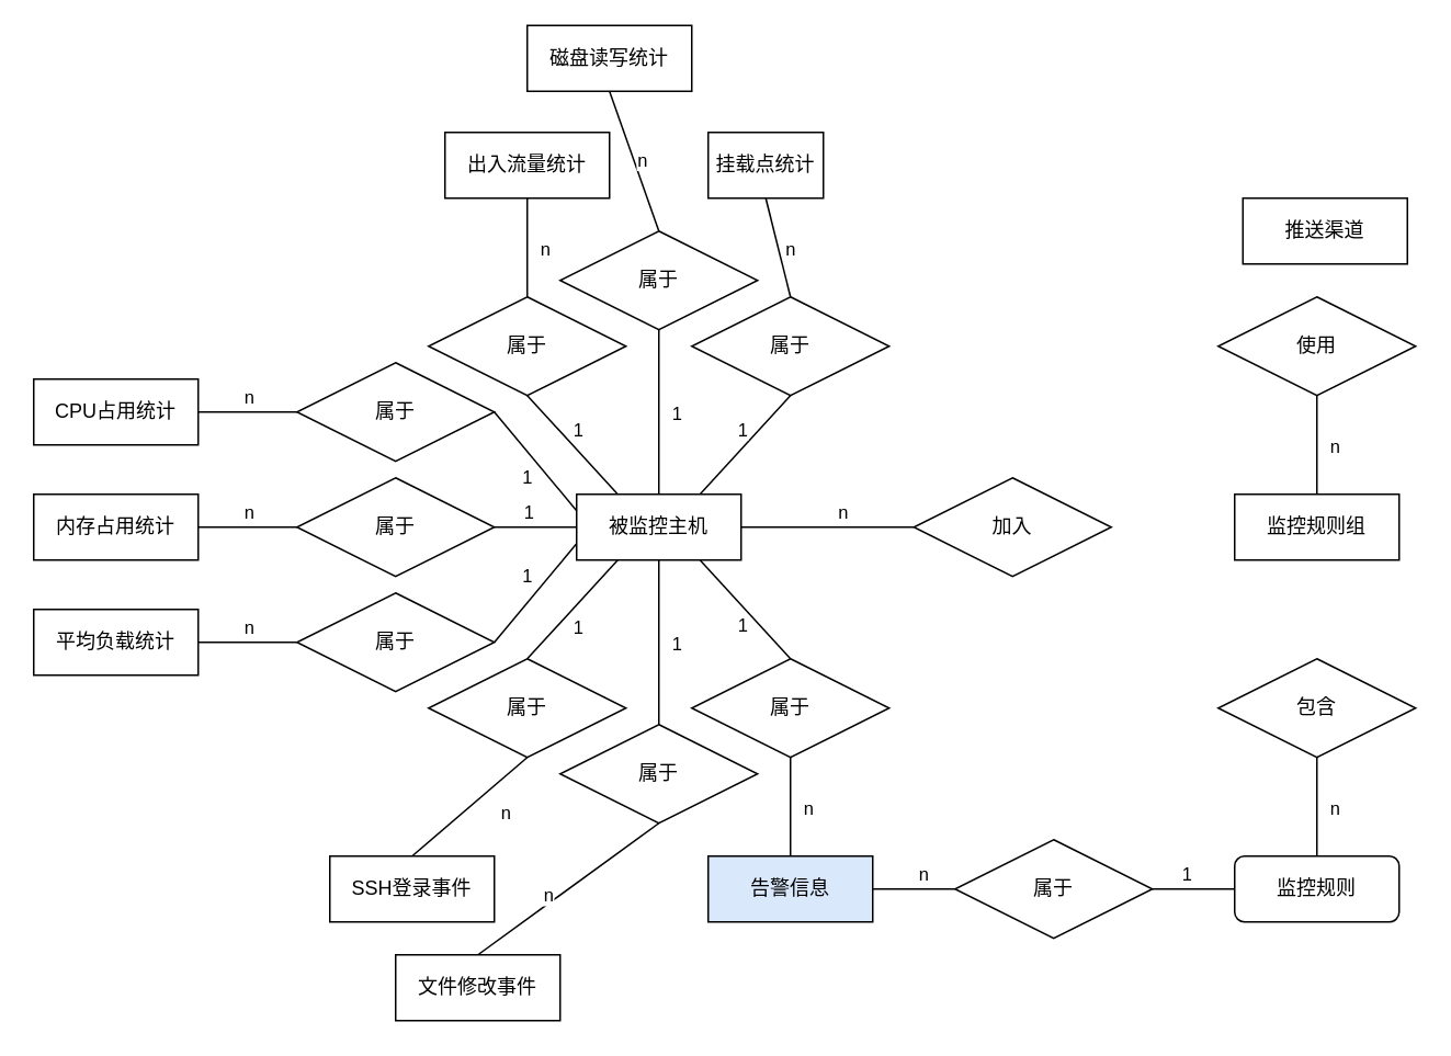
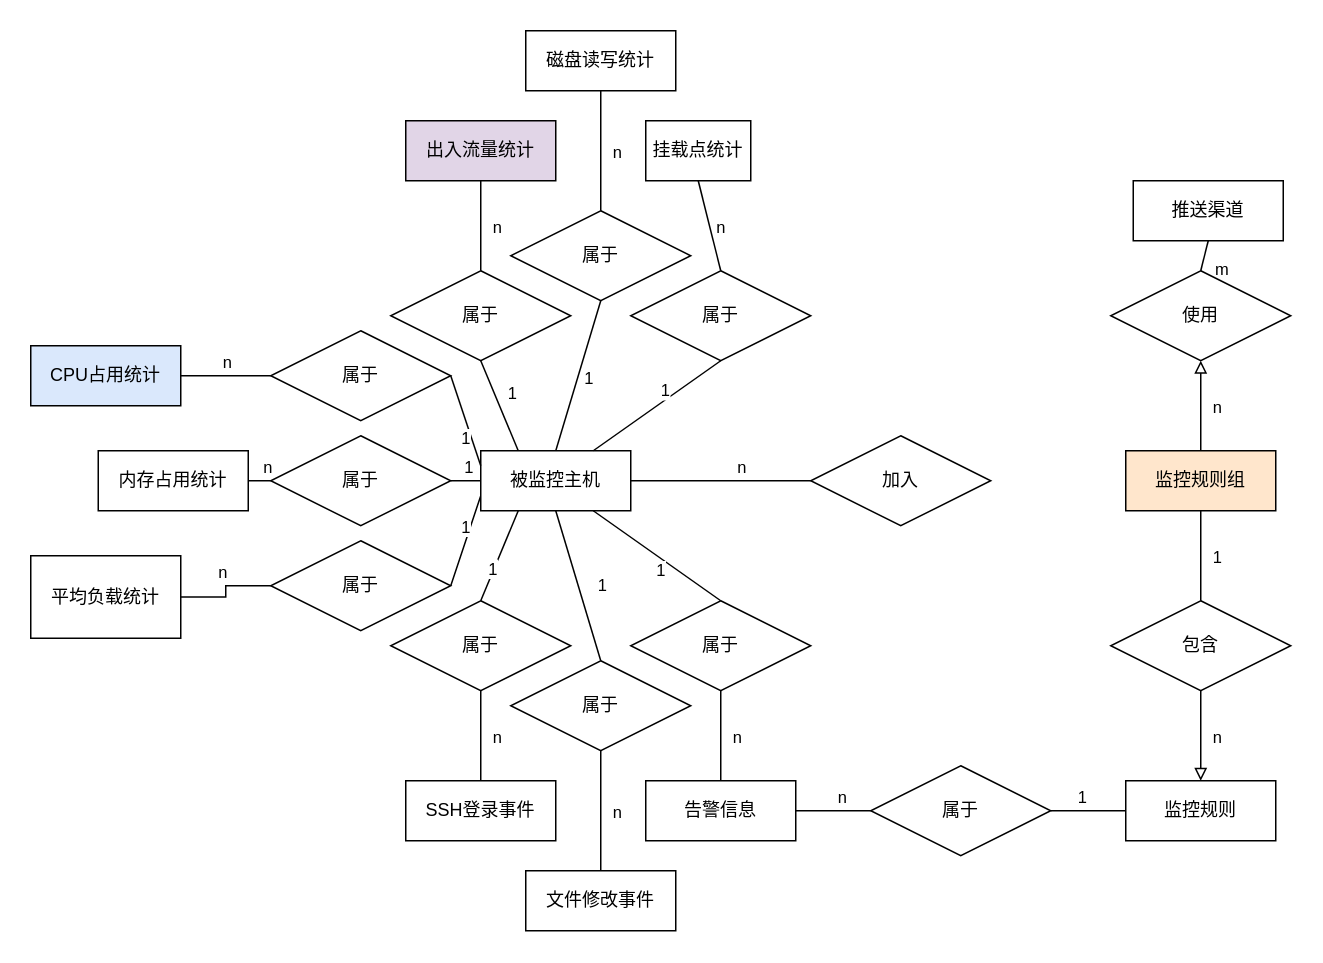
- <mxCell id="27" value="磁盘读写统计" style="whiteSpace=wrap;html=1;align=center;" vertex="1" parent="1"><mxGeometry x="320" y="15" width="100" height="40" as="geometry" /></mxCell>
+ <mxCell id="27" value="磁盘读写统计" style="whiteSpace=wrap;html=1;align=center;" vertex="1" parent="1"><mxGeometry x="350" y="20" width="100" height="40" as="geometry" /></mxCell>
- <mxCell id="18" value="出入流量统计" style="whiteSpace=wrap;html=1;align=center;" vertex="1" parent="1"><mxGeometry x="270" y="80" width="100" height="40" as="geometry" /></mxCell>
+ <mxCell id="18" value="出入流量统计" style="whiteSpace=wrap;html=1;align=center;fillColor=#e1d5e7;" vertex="1" parent="1"><mxGeometry x="270" y="80" width="100" height="40" as="geometry" /></mxCell>
+ <mxCell id="69" style="edgeStyle=none;rounded=0;orthogonalLoop=1;jettySize=auto;html=1;exitX=0.5;exitY=0;exitDx=0;exitDy=0;entryX=0.5;entryY=1;entryDx=0;entryDy=0;endArrow=none;endFill=0;" edge="1" parent="1" source="71" target="36"><mxGeometry relative="1" as="geometry" /></mxCell>
+ <mxCell id="70" value="m" style="edgeLabel;html=1;align=center;verticalAlign=middle;resizable=0;points=[];" vertex="1" connectable="0" parent="69"><mxGeometry x="0.367" y="-5" relative="1" as="geometry"><mxPoint x="5" y="11" as="offset" /></mxGeometry></mxCell>
- <mxCell id="31" style="edgeStyle=none;rounded=0;orthogonalLoop=1;jettySize=auto;html=1;exitX=0.5;exitY=0;exitDx=0;exitDy=0;entryX=0.5;entryY=1;entryDx=0;entryDy=0;endArrow=none;endFill=0;" edge="1" parent="1" source="35" target="71"><mxGeometry relative="1" as="geometry" /></mxCell>
+ <mxCell id="31" style="edgeStyle=none;rounded=0;orthogonalLoop=1;jettySize=auto;html=1;exitX=0.5;exitY=0;exitDx=0;exitDy=0;entryX=0.5;entryY=1;entryDx=0;entryDy=0;endArrow=block;endFill=0;" edge="1" parent="1" source="35" target="71"><mxGeometry relative="1" as="geometry" /></mxCell>
- <mxCell id="17" value="CPU占用统计" style="whiteSpace=wrap;html=1;align=center;" vertex="1" parent="1"><mxGeometry x="20" y="230" width="100" height="40" as="geometry" /></mxCell>
+ <mxCell id="17" value="CPU占用统计" style="whiteSpace=wrap;html=1;align=center;fillColor=#dae8fc;" vertex="1" parent="1"><mxGeometry x="20" y="230" width="100" height="40" as="geometry" /></mxCell>
- <mxCell id="19" value="内存占用统计" style="whiteSpace=wrap;html=1;align=center;" vertex="1" parent="1"><mxGeometry x="20" y="300" width="100" height="40" as="geometry" /></mxCell>
+ <mxCell id="19" value="内存占用统计" style="whiteSpace=wrap;html=1;align=center;" vertex="1" parent="1"><mxGeometry x="65" y="300" width="100" height="40" as="geometry" /></mxCell>
- <mxCell id="12" value="被监控主机" style="whiteSpace=wrap;html=1;align=center;" vertex="1" parent="1"><mxGeometry x="350" y="300" width="100" height="40" as="geometry" /></mxCell>
+ <mxCell id="12" value="被监控主机" style="whiteSpace=wrap;html=1;align=center;" vertex="1" parent="1"><mxGeometry x="320" y="300" width="100" height="40" as="geometry" /></mxCell>
- <mxCell id="65" value="加入" style="shape=rhombus;perimeter=rhombusPerimeter;whiteSpace=wrap;html=1;align=center;" vertex="1" parent="1"><mxGeometry x="555" y="290" width="120" height="60" as="geometry" /></mxCell>
+ <mxCell id="65" value="加入" style="shape=rhombus;perimeter=rhombusPerimeter;whiteSpace=wrap;html=1;align=center;" vertex="1" parent="1"><mxGeometry x="540" y="290" width="120" height="60" as="geometry" /></mxCell>
- <mxCell id="35" value="监控规则组" style="whiteSpace=wrap;html=1;align=center;" vertex="1" parent="1"><mxGeometry x="750" y="300" width="100" height="40" as="geometry" /></mxCell>
+ <mxCell id="35" value="监控规则组" style="whiteSpace=wrap;html=1;align=center;fillColor=#ffe6cc;" vertex="1" parent="1"><mxGeometry x="750" y="300" width="100" height="40" as="geometry" /></mxCell>
+ <mxCell id="33" style="edgeStyle=none;rounded=0;orthogonalLoop=1;jettySize=auto;html=1;exitX=0.5;exitY=1;exitDx=0;exitDy=0;entryX=0.5;entryY=0;entryDx=0;entryDy=0;endArrow=none;endFill=0;" edge="1" parent="1" source="35" target="68"><mxGeometry relative="1" as="geometry" /></mxCell>
+ <mxCell id="34" value="1" style="edgeLabel;html=1;align=center;verticalAlign=middle;resizable=0;points=[];" vertex="1" connectable="0" parent="33"><mxGeometry x="-0.4" y="3" relative="1" as="geometry"><mxPoint x="7" y="12" as="offset" /></mxGeometry></mxCell>
- <mxCell id="24" value="平均负载统计" style="whiteSpace=wrap;html=1;align=center;" vertex="1" parent="1"><mxGeometry x="20" y="370" width="100" height="40" as="geometry" /></mxCell>
+ <mxCell id="24" value="平均负载统计" style="whiteSpace=wrap;html=1;align=center;" vertex="1" parent="1"><mxGeometry x="20" y="370" width="100" height="55" as="geometry" /></mxCell>
- <mxCell id="66" style="edgeStyle=none;rounded=0;orthogonalLoop=1;jettySize=auto;html=1;exitX=0.5;exitY=1;exitDx=0;exitDy=0;entryX=0.5;entryY=0;entryDx=0;entryDy=0;endArrow=none;endFill=0;" edge="1" parent="1" source="68" target="23"><mxGeometry relative="1" as="geometry" /></mxCell>
+ <mxCell id="66" style="edgeStyle=none;rounded=0;orthogonalLoop=1;jettySize=auto;html=1;exitX=0.5;exitY=1;exitDx=0;exitDy=0;entryX=0.5;entryY=0;entryDx=0;entryDy=0;endArrow=block;endFill=0;" edge="1" parent="1" source="68" target="23"><mxGeometry relative="1" as="geometry" /></mxCell>
- <mxCell id="30" value="SSH登录事件" style="whiteSpace=wrap;html=1;align=center;" vertex="1" parent="1"><mxGeometry x="200" y="520" width="100" height="40" as="geometry" /></mxCell>
+ <mxCell id="30" value="SSH登录事件" style="whiteSpace=wrap;html=1;align=center;" vertex="1" parent="1"><mxGeometry x="270" y="520" width="100" height="40" as="geometry" /></mxCell>
- <mxCell id="39" value="告警信息" style="whiteSpace=wrap;html=1;align=center;fillColor=#dae8fc;" vertex="1" parent="1"><mxGeometry x="430" y="520" width="100" height="40" as="geometry" /></mxCell>
+ <mxCell id="39" value="告警信息" style="whiteSpace=wrap;html=1;align=center;" vertex="1" parent="1"><mxGeometry x="430" y="520" width="100" height="40" as="geometry" /></mxCell>
- <mxCell id="23" value="监控规则" style="whiteSpace=wrap;html=1;align=center;rounded=1;" vertex="1" parent="1"><mxGeometry x="750" y="520" width="100" height="40" as="geometry" /></mxCell>
+ <mxCell id="23" value="监控规则" style="whiteSpace=wrap;html=1;align=center;" vertex="1" parent="1"><mxGeometry x="750" y="520" width="100" height="40" as="geometry" /></mxCell>
- <mxCell id="16" value="文件修改事件" style="whiteSpace=wrap;html=1;align=center;" vertex="1" parent="1"><mxGeometry x="240" y="580" width="100" height="40" as="geometry" /></mxCell>
+ <mxCell id="16" value="文件修改事件" style="whiteSpace=wrap;html=1;align=center;" vertex="1" parent="1"><mxGeometry x="350" y="580" width="100" height="40" as="geometry" /></mxCell>
